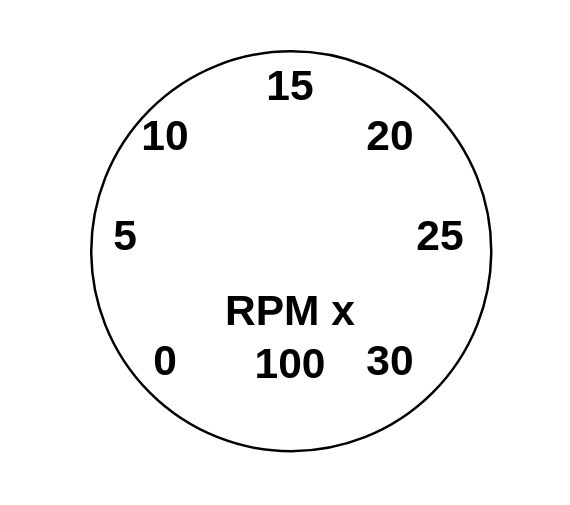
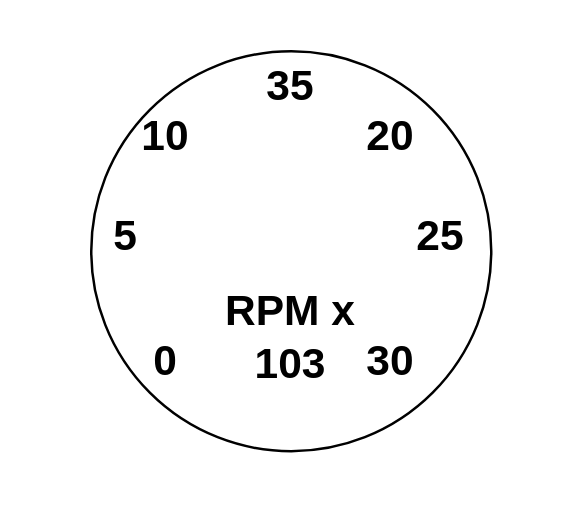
- <mxCell id="3" value="15" style="text;html=1;strokeColor=none;fillColor=none;align=center;verticalAlign=middle;whiteSpace=wrap;rounded=0;fontSize=17;fontStyle=1" vertex="1" parent="1"><mxGeometry x="86" y="20" width="60" height="30" as="geometry" /></mxCell>
+ <mxCell id="3" value="35" style="text;html=1;strokeColor=none;fillColor=none;align=center;verticalAlign=middle;whiteSpace=wrap;rounded=0;fontSize=17;fontStyle=1" vertex="1" parent="1"><mxGeometry x="86" y="20" width="60" height="30" as="geometry" /></mxCell>
- <mxCell id="10" value="RPM x 100" style="text;html=1;strokeColor=none;fillColor=none;align=center;verticalAlign=middle;whiteSpace=wrap;rounded=0;fontSize=17;fontStyle=1" vertex="1" parent="1"><mxGeometry x="86" y="120" width="60" height="30" as="geometry" /></mxCell>
+ <mxCell id="10" value="RPM x 103" style="text;html=1;strokeColor=none;fillColor=none;align=center;verticalAlign=middle;whiteSpace=wrap;rounded=0;fontSize=17;fontStyle=1" vertex="1" parent="1"><mxGeometry x="86" y="120" width="60" height="30" as="geometry" /></mxCell>
